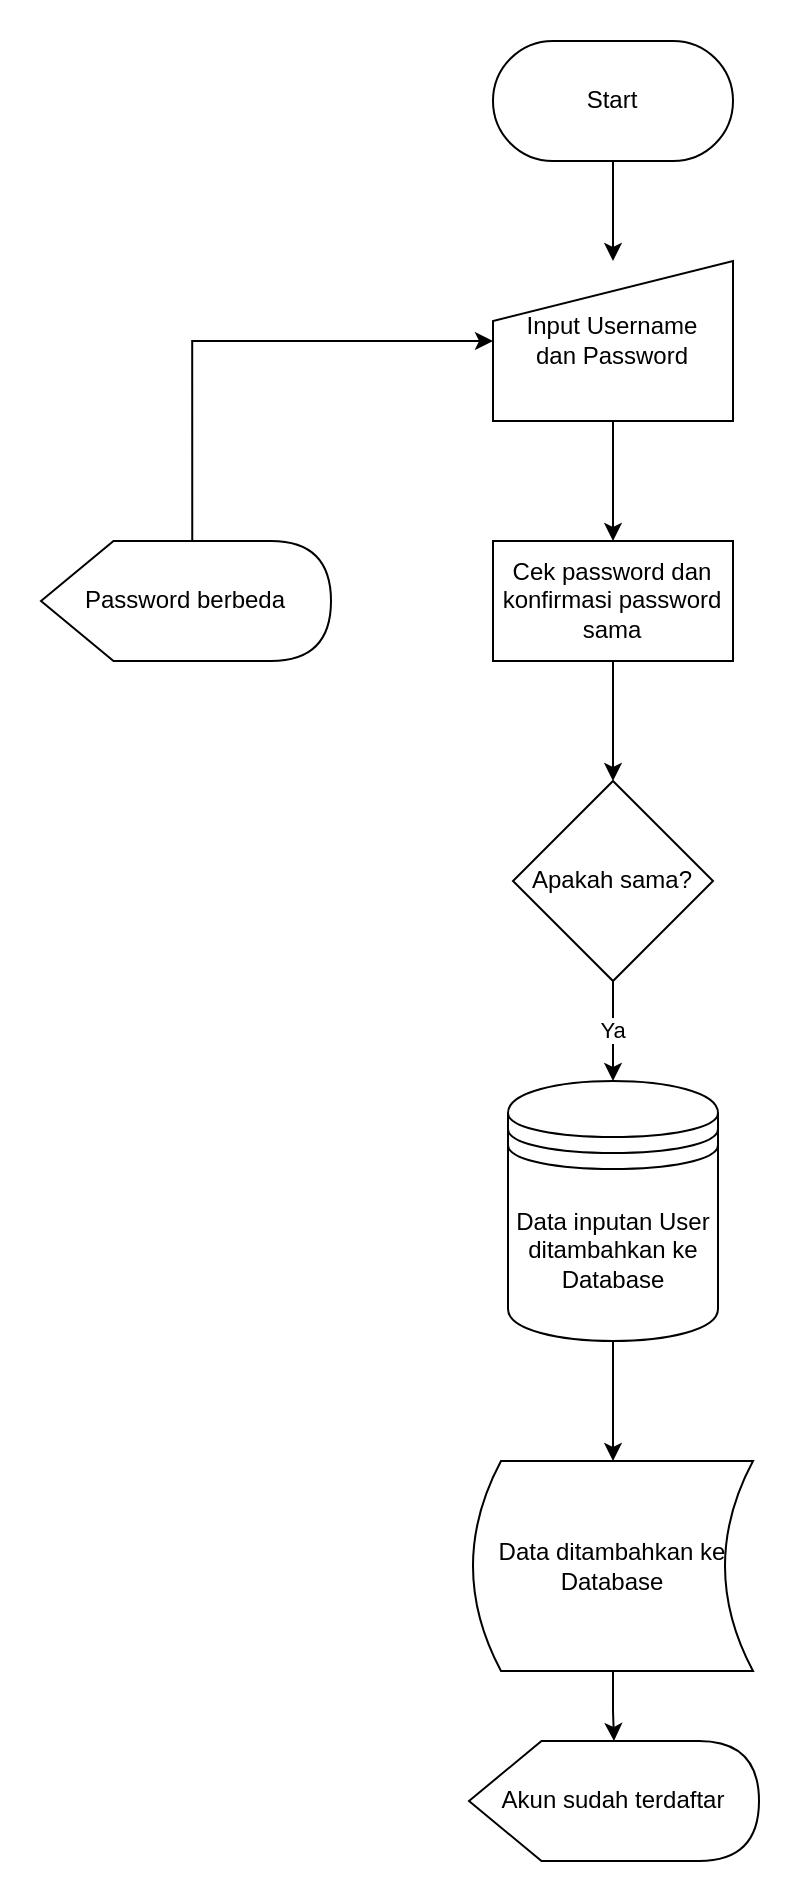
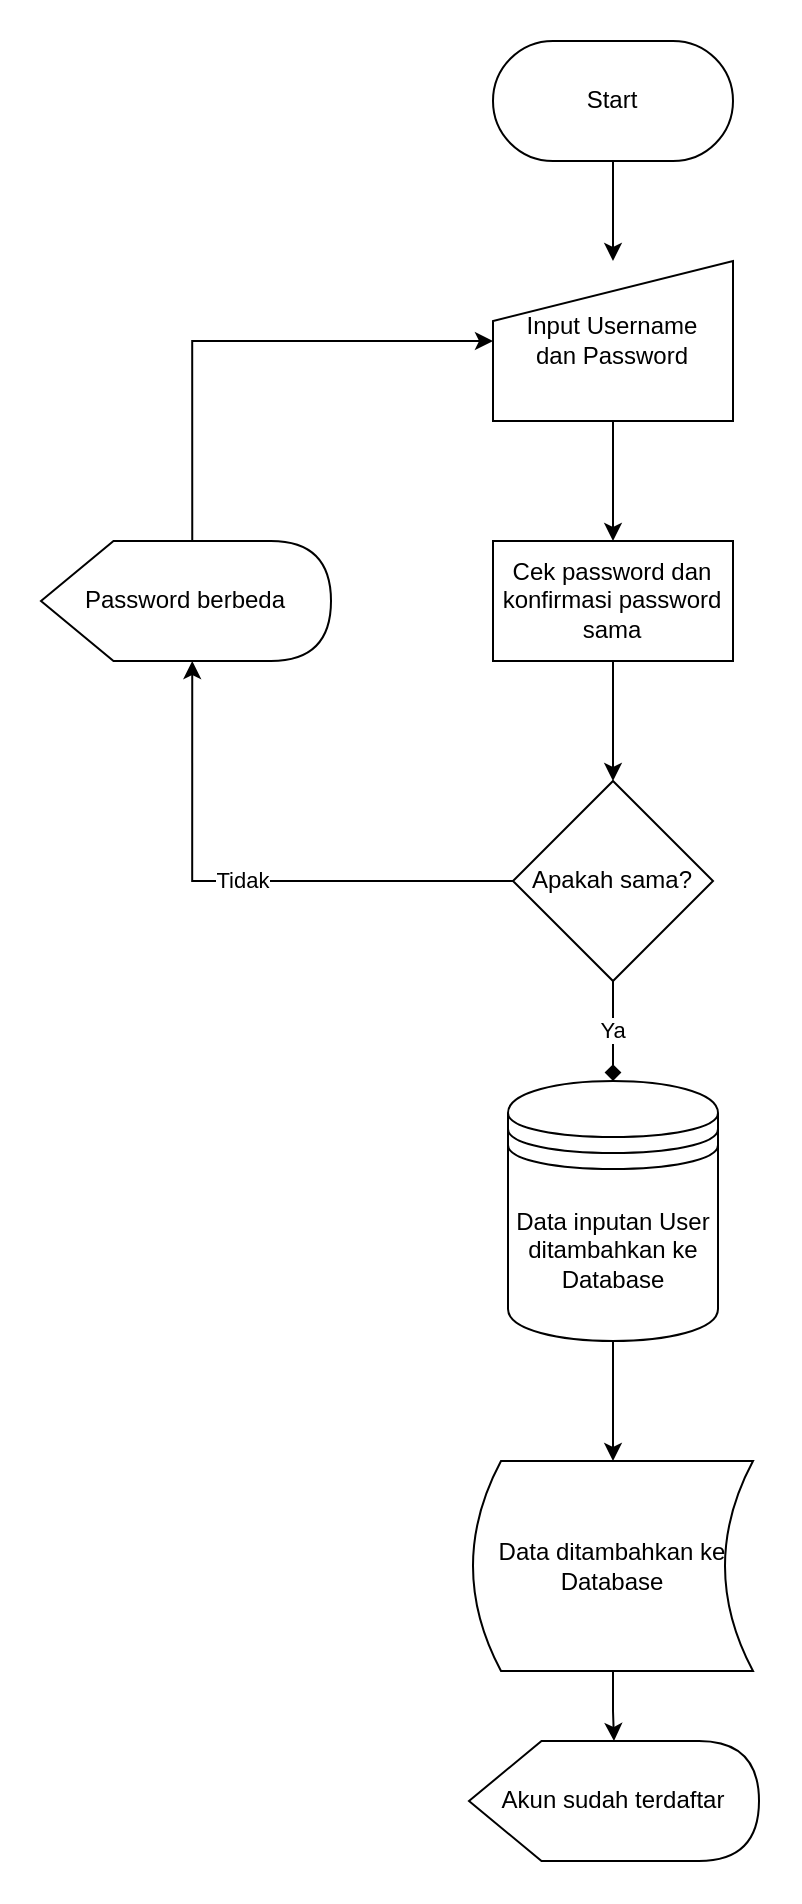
+ <mxCell id="9" value="Tidak" style="edgeStyle=orthogonalEdgeStyle;rounded=0;orthogonalLoop=1;jettySize=auto;html=1;entryX=0;entryY=0;entryDx=75.625;entryDy=60;entryPerimeter=0;" edge="1" parent="1" source="10" target="17"><mxGeometry relative="1" as="geometry" /></mxCell>
- <mxCell id="8" value="Ya" style="edgeStyle=orthogonalEdgeStyle;rounded=0;orthogonalLoop=1;jettySize=auto;html=1;entryX=0.5;entryY=0;entryDx=0;entryDy=0;" edge="1" parent="1" source="10" target="12"><mxGeometry relative="1" as="geometry" /></mxCell>
+ <mxCell id="8" value="Ya" style="edgeStyle=orthogonalEdgeStyle;rounded=0;orthogonalLoop=1;jettySize=auto;html=1;entryX=0.5;entryY=0;entryDx=0;entryDy=0;endArrow=diamond;" edge="1" parent="1" source="10" target="12"><mxGeometry relative="1" as="geometry" /></mxCell>
